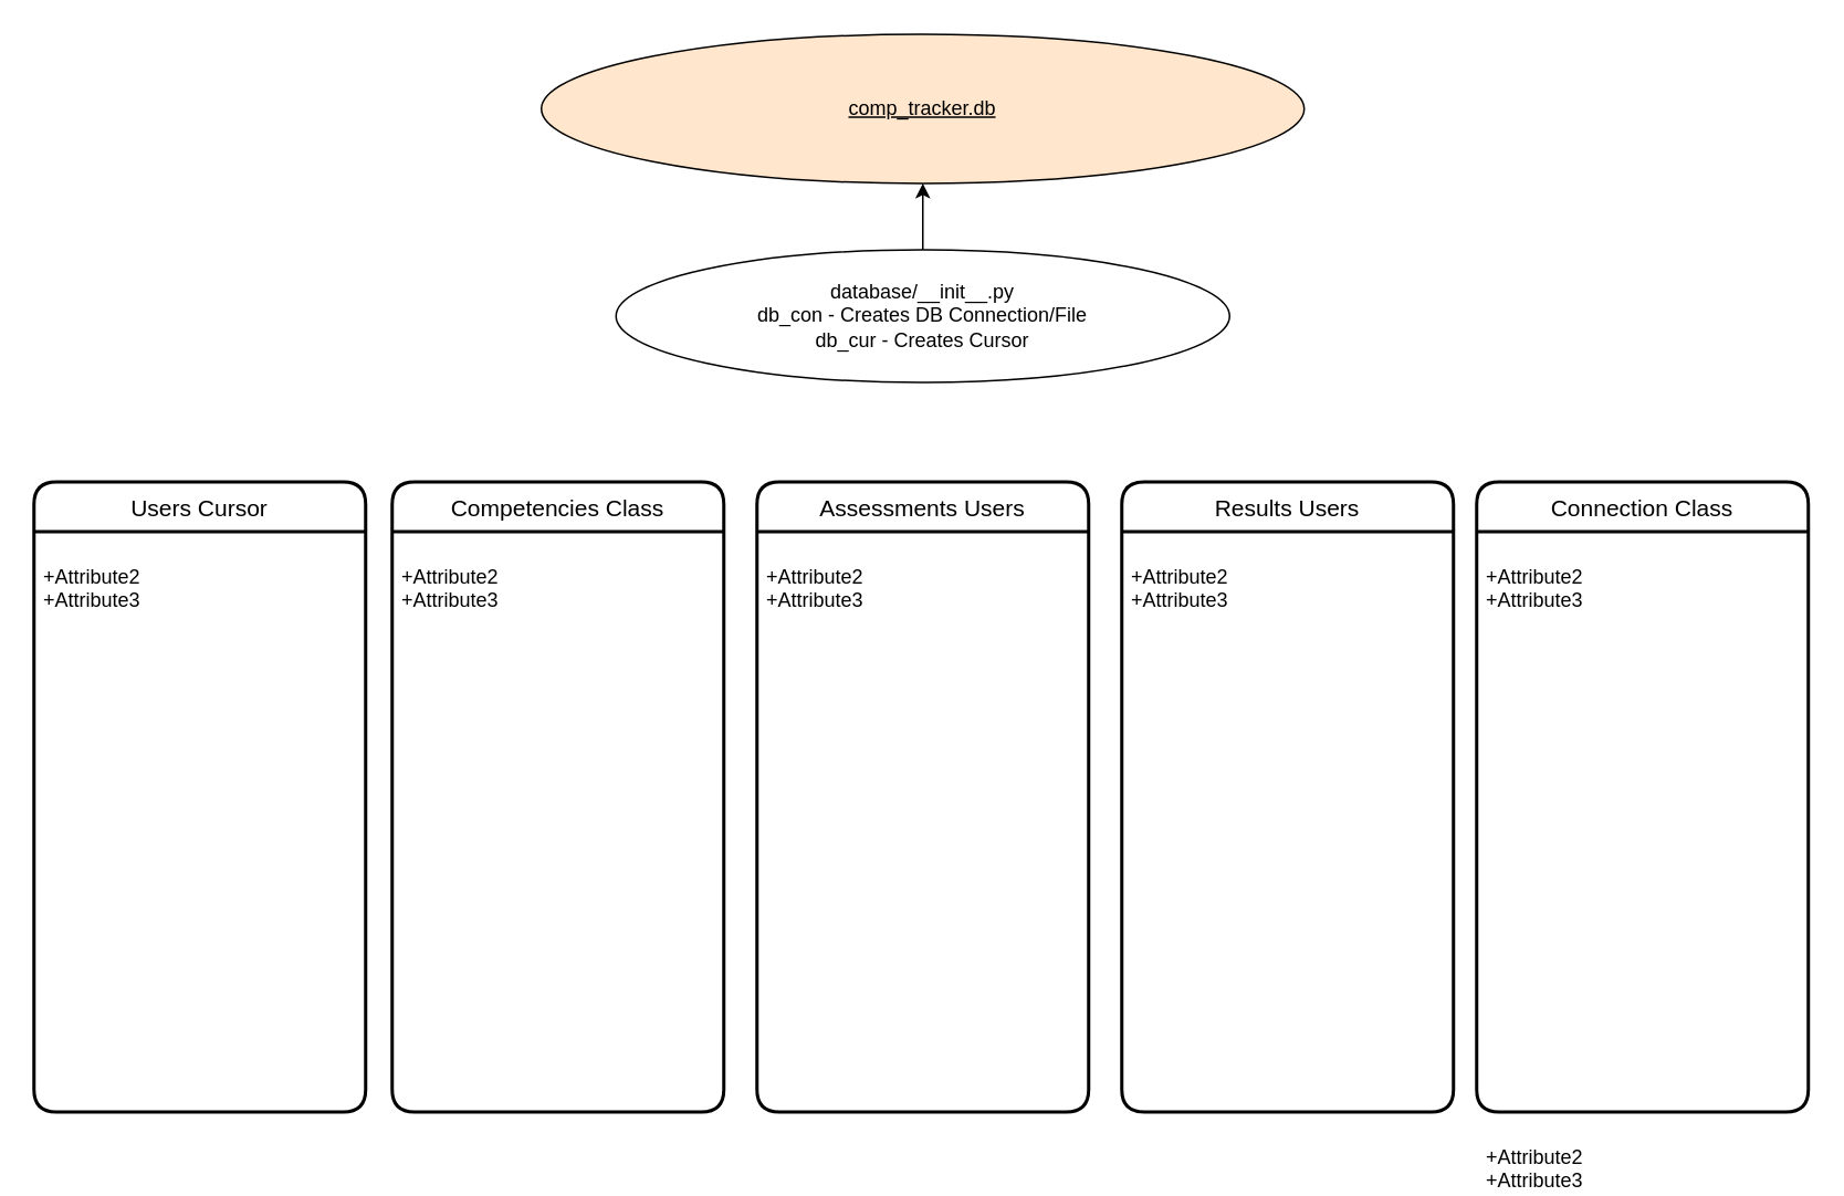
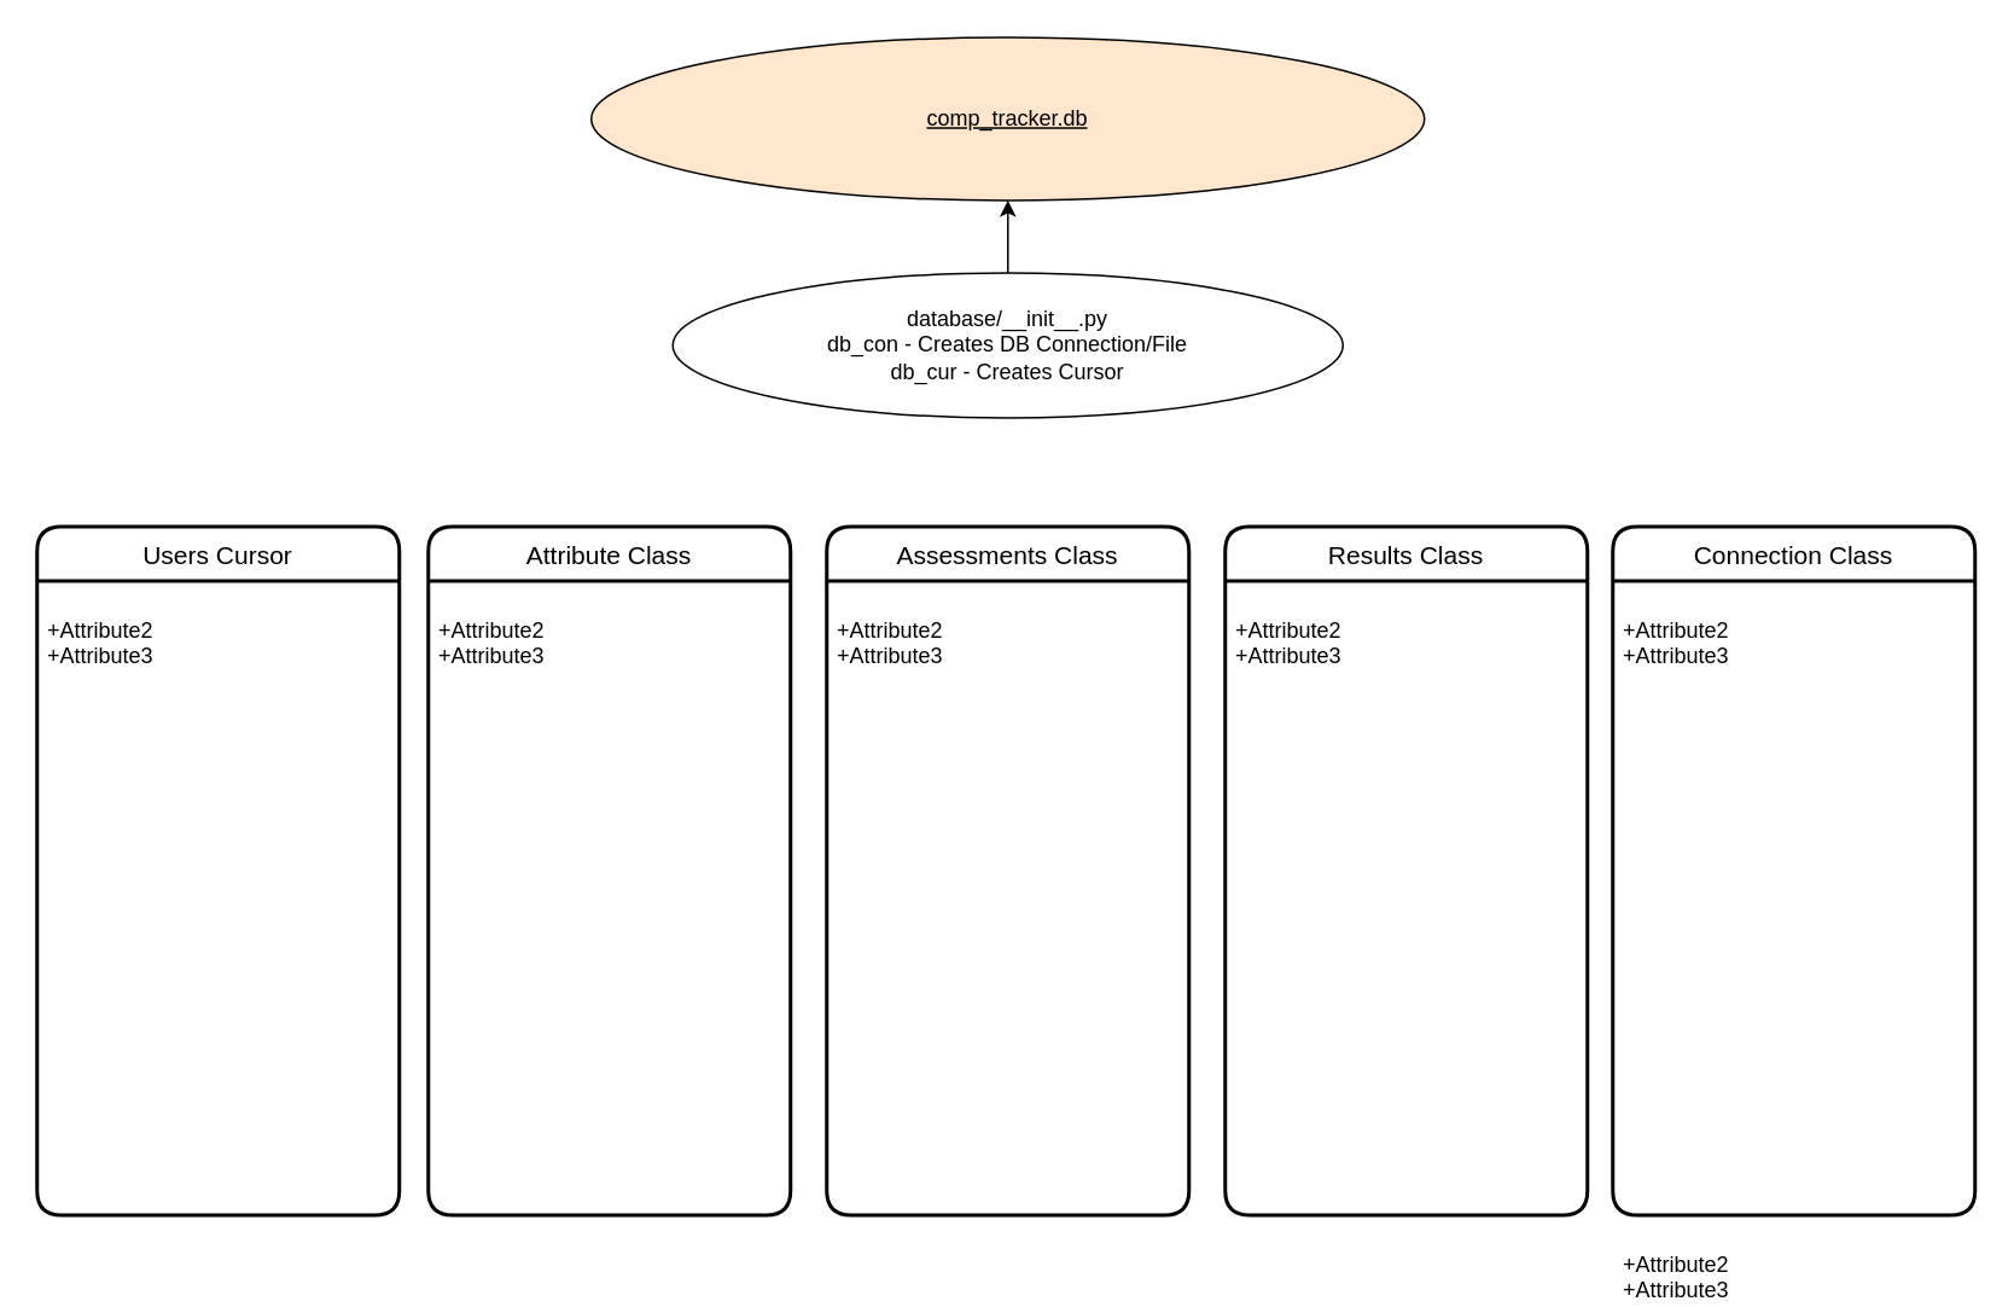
- <mxCell id="7" value="Competencies Class" style="swimlane;childLayout=stackLayout;horizontal=1;startSize=30;horizontalStack=0;rounded=1;fontSize=14;fontStyle=0;strokeWidth=2;resizeParent=0;resizeLast=1;shadow=0;dashed=0;align=center;" vertex="1" parent="1"><mxGeometry x="236" y="290" width="200" height="380" as="geometry" /></mxCell>
+ <mxCell id="7" value="Attribute Class" style="swimlane;childLayout=stackLayout;horizontal=1;startSize=30;horizontalStack=0;rounded=1;fontSize=14;fontStyle=0;strokeWidth=2;resizeParent=0;resizeLast=1;shadow=0;dashed=0;align=center;" vertex="1" parent="1"><mxGeometry x="236" y="290" width="200" height="380" as="geometry" /></mxCell>
- <mxCell id="9" value="Assessments Users" style="swimlane;childLayout=stackLayout;horizontal=1;startSize=30;horizontalStack=0;rounded=1;fontSize=14;fontStyle=0;strokeWidth=2;resizeParent=0;resizeLast=1;shadow=0;dashed=0;align=center;" vertex="1" parent="1"><mxGeometry x="456" y="290" width="200" height="380" as="geometry" /></mxCell>
+ <mxCell id="9" value="Assessments Class" style="swimlane;childLayout=stackLayout;horizontal=1;startSize=30;horizontalStack=0;rounded=1;fontSize=14;fontStyle=0;strokeWidth=2;resizeParent=0;resizeLast=1;shadow=0;dashed=0;align=center;" vertex="1" parent="1"><mxGeometry x="456" y="290" width="200" height="380" as="geometry" /></mxCell>
- <mxCell id="11" value="Results Users" style="swimlane;childLayout=stackLayout;horizontal=1;startSize=30;horizontalStack=0;rounded=1;fontSize=14;fontStyle=0;strokeWidth=2;resizeParent=0;resizeLast=1;shadow=0;dashed=0;align=center;" vertex="1" parent="1"><mxGeometry x="676" y="290" width="200" height="380" as="geometry" /></mxCell>
+ <mxCell id="11" value="Results Class" style="swimlane;childLayout=stackLayout;horizontal=1;startSize=30;horizontalStack=0;rounded=1;fontSize=14;fontStyle=0;strokeWidth=2;resizeParent=0;resizeLast=1;shadow=0;dashed=0;align=center;" vertex="1" parent="1"><mxGeometry x="676" y="290" width="200" height="380" as="geometry" /></mxCell>
